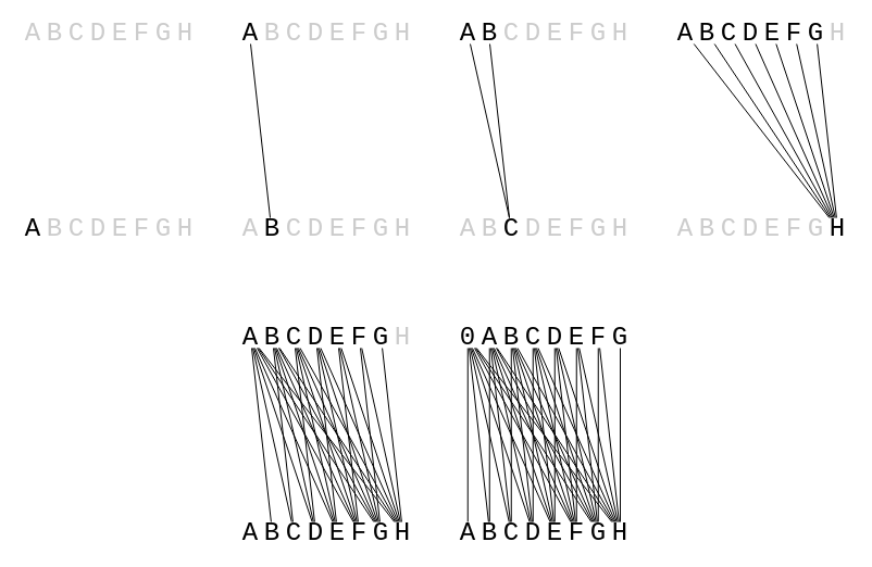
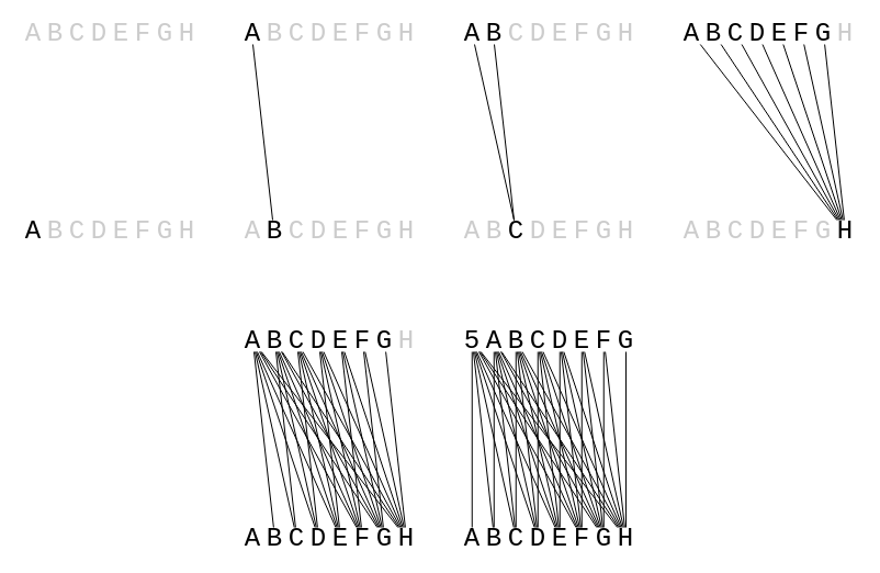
- <mxCell id="156" value="&lt;font style=&quot;font-size: 24px;&quot; face=&quot;Courier New&quot;&gt;0&lt;/font&gt;" style="text;strokeColor=none;align=center;fillColor=none;html=1;verticalAlign=middle;whiteSpace=wrap;rounded=0;fontSize=24;" parent="1" vertex="1"><mxGeometry x="420" y="300" width="20" height="20" as="geometry" /></mxCell>
+ <mxCell id="156" value="&lt;font style=&quot;font-size: 24px;&quot; face=&quot;Courier New&quot;&gt;5&lt;/font&gt;" style="text;strokeColor=none;align=center;fillColor=none;html=1;verticalAlign=middle;whiteSpace=wrap;rounded=0;fontSize=24;" parent="1" vertex="1"><mxGeometry x="420" y="300" width="20" height="20" as="geometry" /></mxCell>
